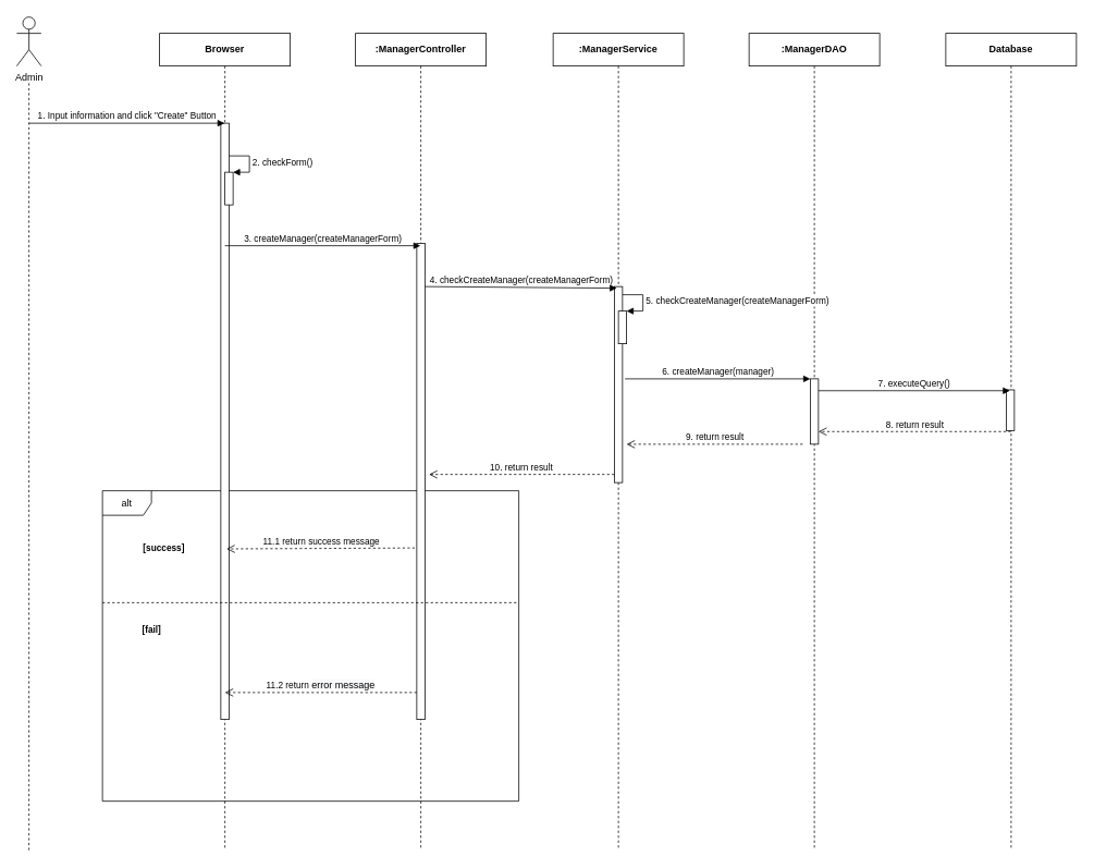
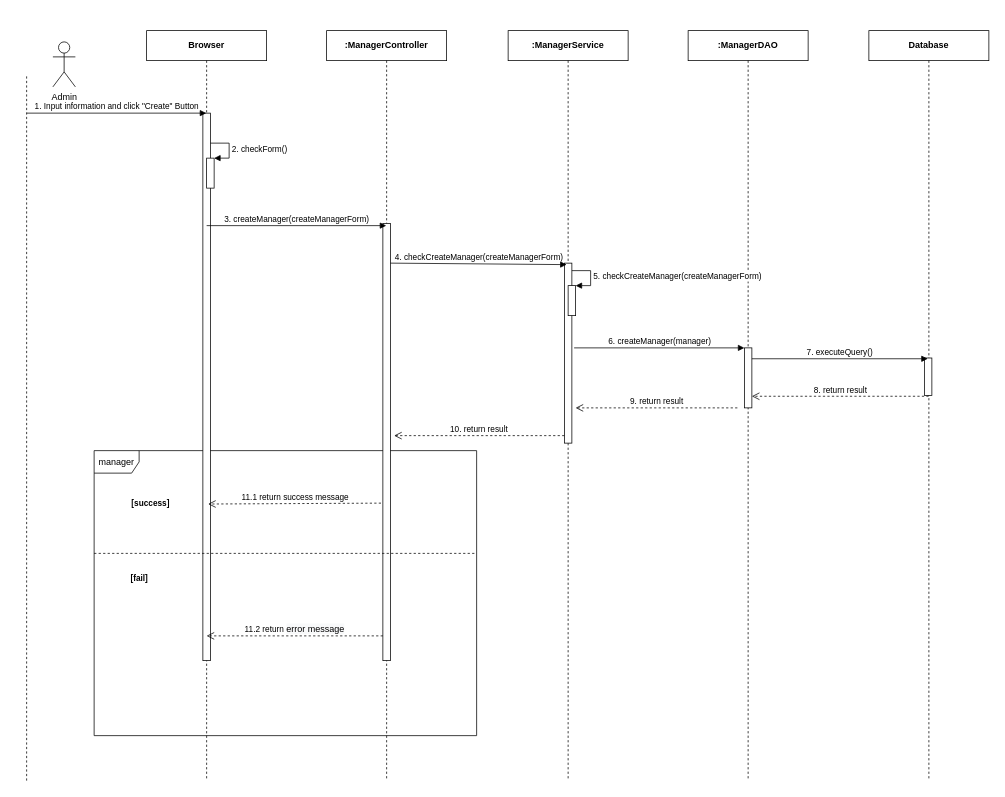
- <mxCell id="30" value="Admin" style="shape=umlActor;verticalLabelPosition=bottom;verticalAlign=top;html=1;outlineConnect=0;rounded=0;glass=0;sketch=0;fillColor=none;" vertex="1" parent="1"><mxGeometry x="20" y="20" width="30" height="60" as="geometry" /></mxCell>
+ <mxCell id="30" value="Admin" style="shape=umlActor;verticalLabelPosition=bottom;verticalAlign=top;html=1;outlineConnect=0;rounded=0;glass=0;sketch=0;fillColor=none;" vertex="1" parent="1"><mxGeometry x="70" y="55" width="30" height="60" as="geometry" /></mxCell>
- <mxCell id="2" value="alt" style="shape=umlFrame;whiteSpace=wrap;html=1;" parent="1" vertex="1"><mxGeometry x="125" y="600" width="510" height="380" as="geometry" /></mxCell>
+ <mxCell id="2" value="manager" style="shape=umlFrame;whiteSpace=wrap;html=1;" parent="1" vertex="1"><mxGeometry x="125" y="600" width="510" height="380" as="geometry" /></mxCell>
